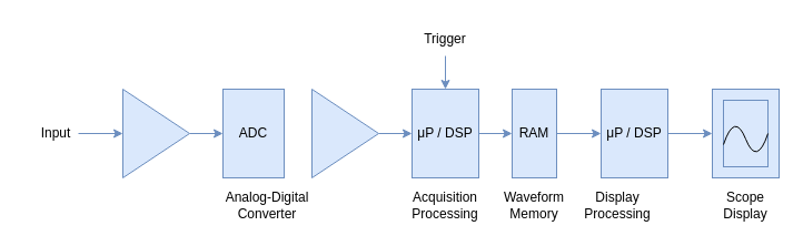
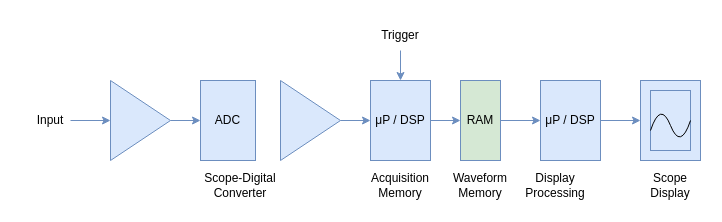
- <mxCell id="11" value="RAM" style="rounded=0;whiteSpace=wrap;html=1;fillColor=#dae8fc;strokeColor=#6c8ebf;" vertex="1" parent="1"><mxGeometry x="460" y="80" width="40" height="80" as="geometry" /></mxCell>
+ <mxCell id="11" value="RAM" style="rounded=0;whiteSpace=wrap;html=1;fillColor=#d5e8d4;strokeColor=#6c8ebf;" vertex="1" parent="1"><mxGeometry x="460" y="80" width="40" height="80" as="geometry" /></mxCell>
- <mxCell id="17" value="Analog-Digital&lt;div&gt;Converter&lt;/div&gt;" style="text;html=1;align=center;verticalAlign=middle;whiteSpace=wrap;rounded=0;" vertex="1" parent="1"><mxGeometry x="200" y="170" width="80" height="30" as="geometry" /></mxCell>
+ <mxCell id="17" value="Scope-Digital&lt;div&gt;Converter&lt;/div&gt;" style="text;html=1;align=center;verticalAlign=middle;whiteSpace=wrap;rounded=0;" vertex="1" parent="1"><mxGeometry x="200" y="170" width="80" height="30" as="geometry" /></mxCell>
- <mxCell id="18" value="Acquisition&lt;div&gt;Processing&lt;/div&gt;" style="text;html=1;align=center;verticalAlign=middle;whiteSpace=wrap;rounded=0;" vertex="1" parent="1"><mxGeometry x="370" y="170" width="60" height="30" as="geometry" /></mxCell>
+ <mxCell id="18" value="Acquisition&lt;div&gt;Memory&lt;/div&gt;" style="text;html=1;align=center;verticalAlign=middle;whiteSpace=wrap;rounded=0;" vertex="1" parent="1"><mxGeometry x="370" y="170" width="60" height="30" as="geometry" /></mxCell>
